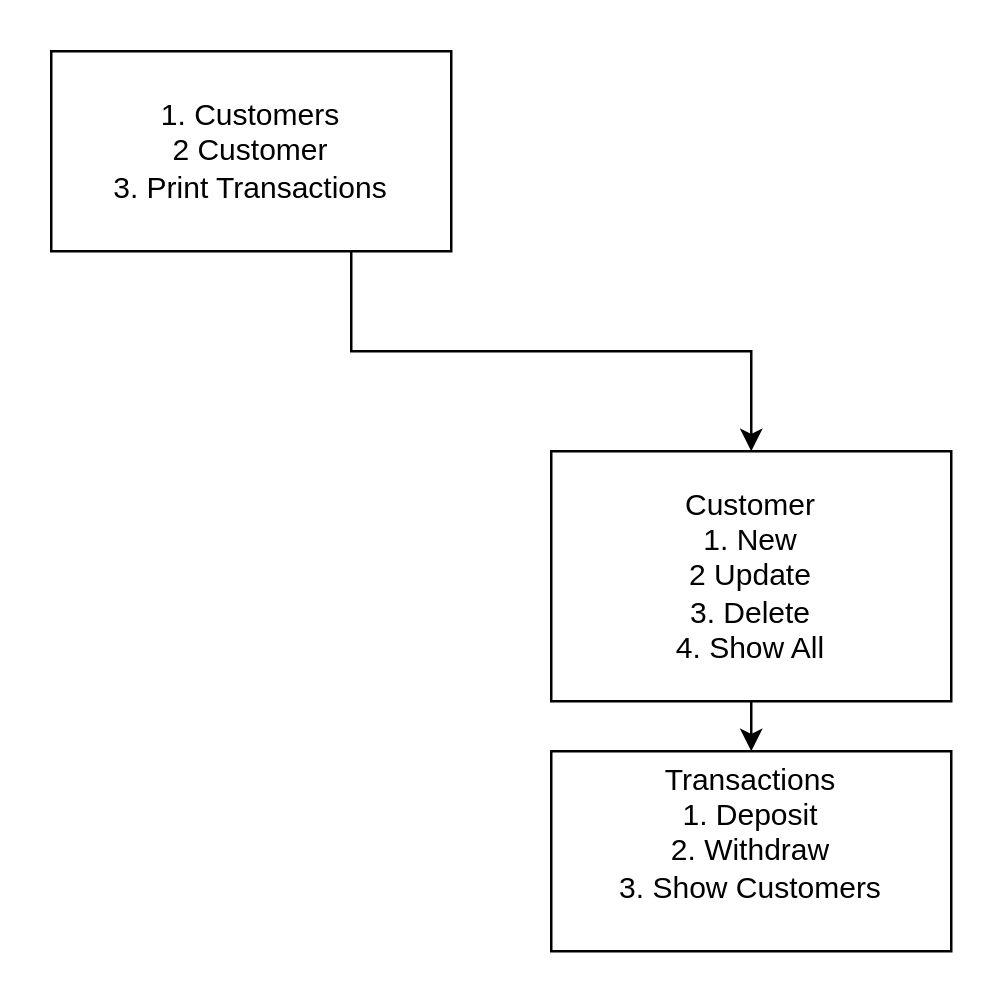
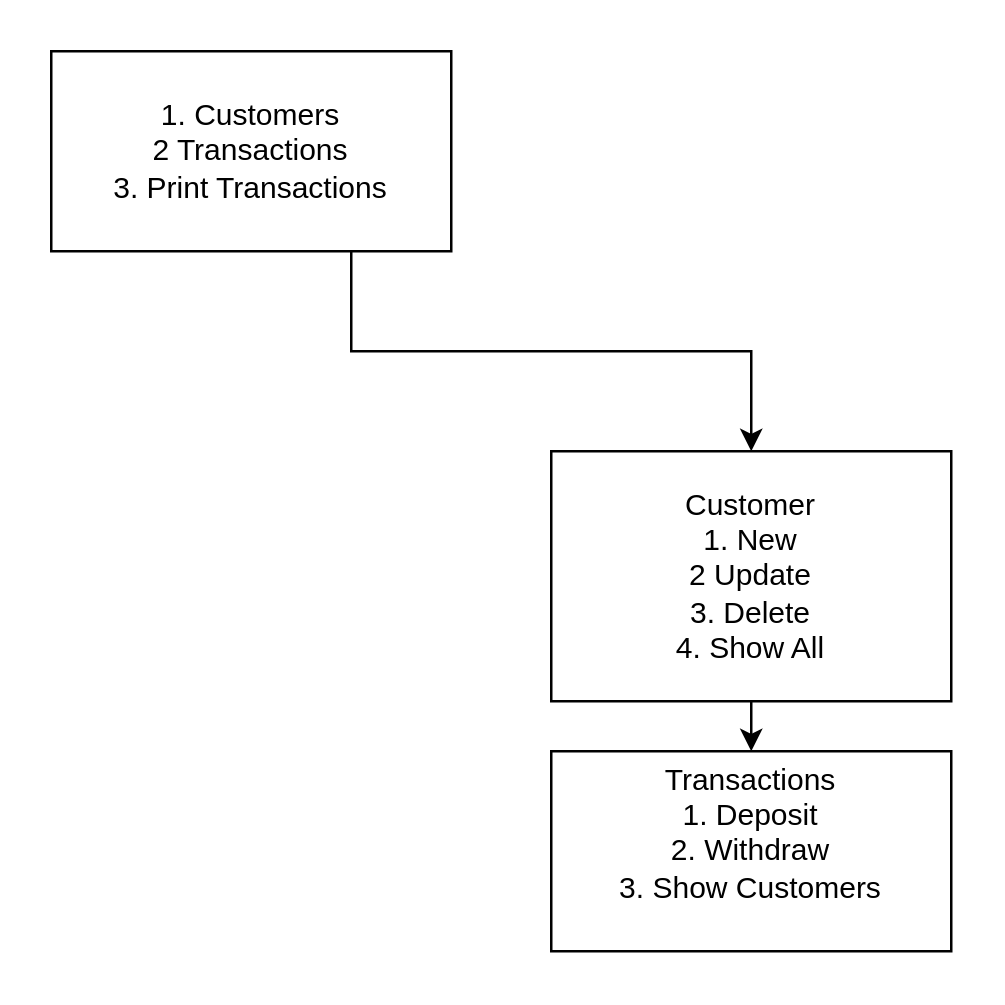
- <mxCell id="3" value="1. Customers&lt;br&gt;2 Customer&lt;br&gt;3. Print Transactions&lt;br&gt;" style="rounded=0;whiteSpace=wrap;html=1;" vertex="1" parent="1"><mxGeometry x="20" y="20" width="160" height="80" as="geometry" /></mxCell>
+ <mxCell id="3" value="1. Customers&lt;br&gt;2 Transactions&lt;br&gt;3. Print Transactions&lt;br&gt;" style="rounded=0;whiteSpace=wrap;html=1;" vertex="1" parent="1"><mxGeometry x="20" y="20" width="160" height="80" as="geometry" /></mxCell>
